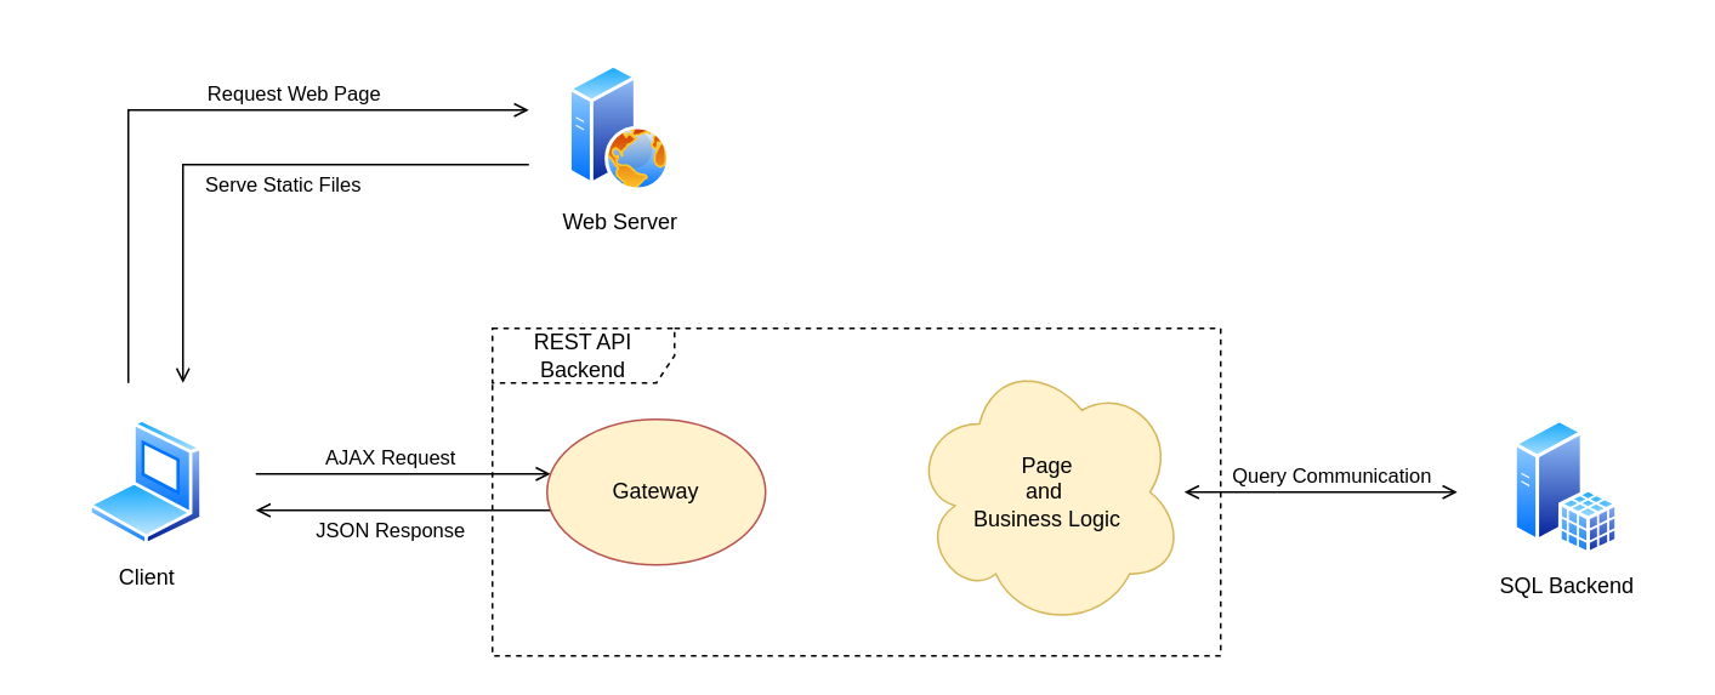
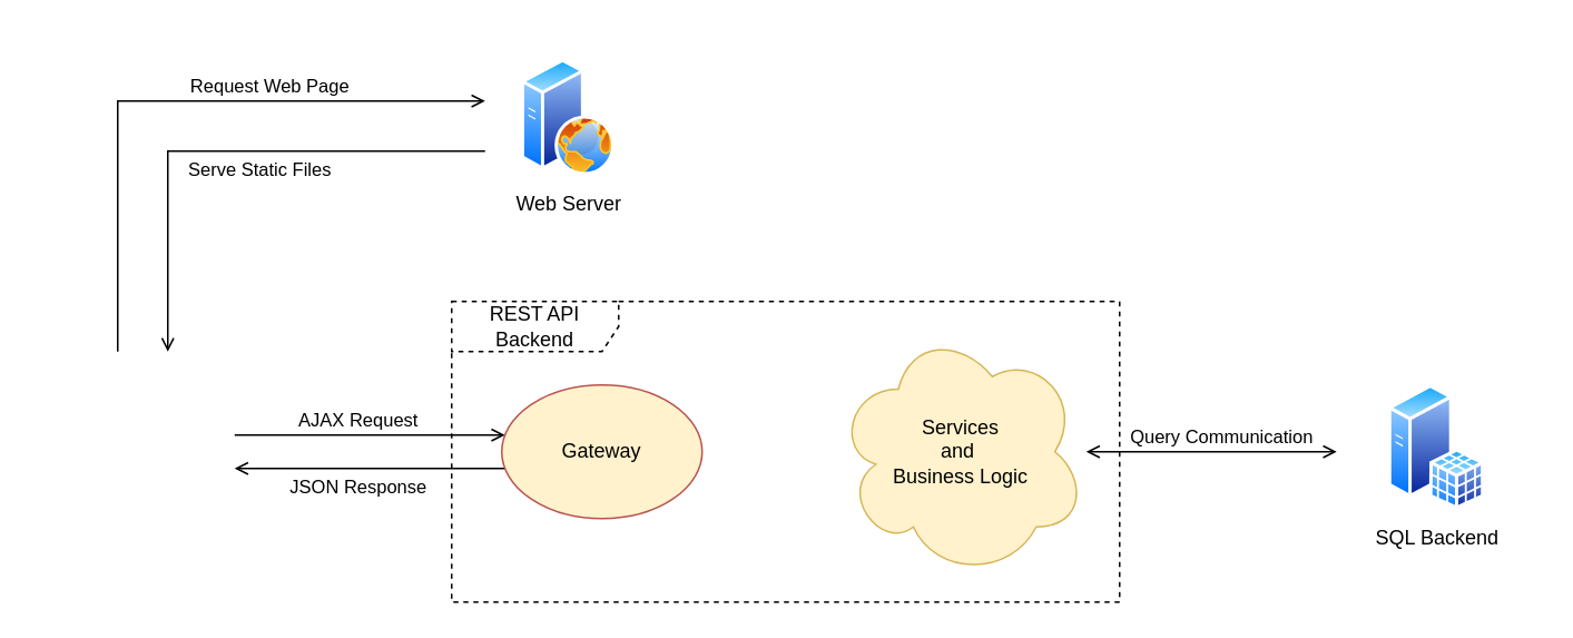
- <mxCell id="4" value="Client" style="image;aspect=fixed;perimeter=ellipsePerimeter;html=1;align=center;shadow=0;dashed=0;spacingTop=3;image=img/lib/active_directory/laptop_client.svg;" vertex="1" parent="2"><mxGeometry x="28.5" y="20" width="63" height="70" as="geometry" /></mxCell>
- <mxCell id="23" value="Page&lt;br&gt;and&amp;nbsp;&lt;br&gt;Business Logic" style="ellipse;shape=cloud;whiteSpace=wrap;html=1;fillColor=#fff2cc;strokeColor=#d6b656;" vertex="1" parent="21"><mxGeometry x="230" y="15" width="150" height="150" as="geometry" /></mxCell>
+ <mxCell id="23" value="Services&lt;br&gt;and&amp;nbsp;&lt;br&gt;Business Logic" style="ellipse;shape=cloud;whiteSpace=wrap;html=1;fillColor=#fff2cc;strokeColor=#d6b656;" vertex="1" parent="21"><mxGeometry x="230" y="15" width="150" height="150" as="geometry" /></mxCell>
